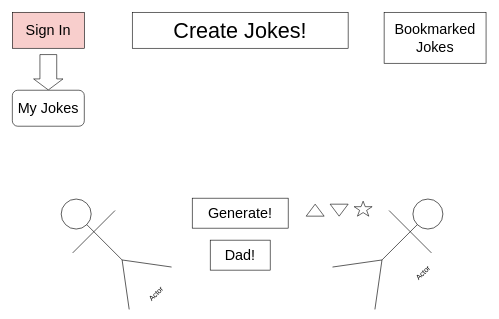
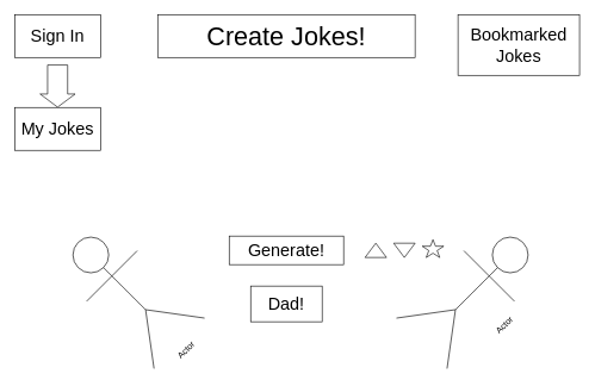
- <mxCell id="6" value="&lt;font style=&quot;font-size: 24px;&quot;&gt;Sign In&lt;/font&gt;" style="rounded=0;whiteSpace=wrap;html=1;fillColor=#f8cecc;" parent="1" vertex="1"><mxGeometry x="20" y="20" width="120" height="60" as="geometry" /></mxCell>
+ <mxCell id="6" value="&lt;font style=&quot;font-size: 24px;&quot;&gt;Sign In&lt;/font&gt;" style="rounded=0;whiteSpace=wrap;html=1;" parent="1" vertex="1"><mxGeometry x="20" y="20" width="120" height="60" as="geometry" /></mxCell>
- <mxCell id="12" value="&lt;font style=&quot;font-size: 24px;&quot;&gt;My Jokes&lt;/font&gt;" style="whiteSpace=wrap;html=1;rounded=1;" vertex="1" parent="1"><mxGeometry x="20" y="150" width="120" height="60" as="geometry" /></mxCell>
+ <mxCell id="12" value="&lt;font style=&quot;font-size: 24px;&quot;&gt;My Jokes&lt;/font&gt;" style="rounded=0;whiteSpace=wrap;html=1;" vertex="1" parent="1"><mxGeometry x="20" y="150" width="120" height="60" as="geometry" /></mxCell>
- <mxCell id="2" value="&lt;font style=&quot;font-size: 24px;&quot;&gt;Generate!&lt;/font&gt;" style="rounded=0;whiteSpace=wrap;html=1;" parent="1" vertex="1"><mxGeometry x="320" y="330" width="160" height="50" as="geometry" /></mxCell>
+ <mxCell id="2" value="&lt;font style=&quot;font-size: 24px;&quot;&gt;Generate!&lt;/font&gt;" style="rounded=0;whiteSpace=wrap;html=1;" parent="1" vertex="1"><mxGeometry x="320" y="330" width="160" height="40" as="geometry" /></mxCell>
